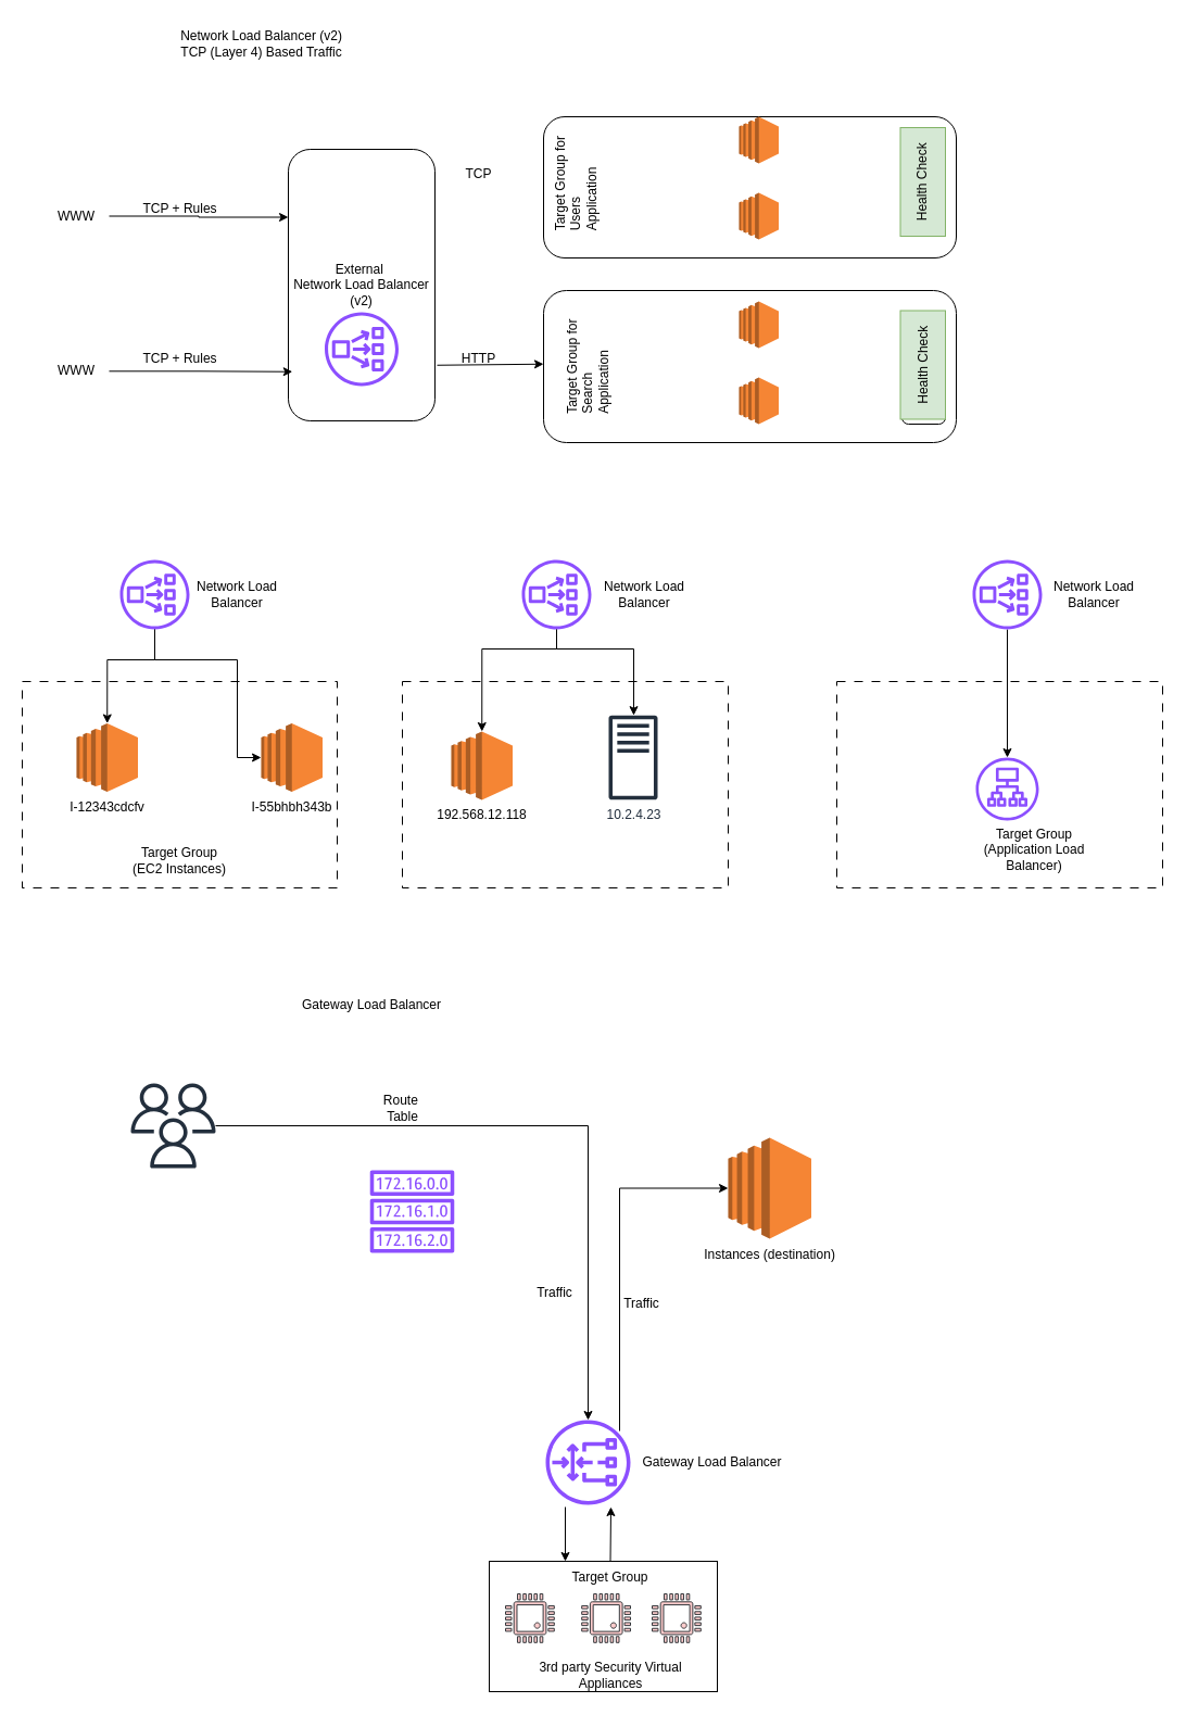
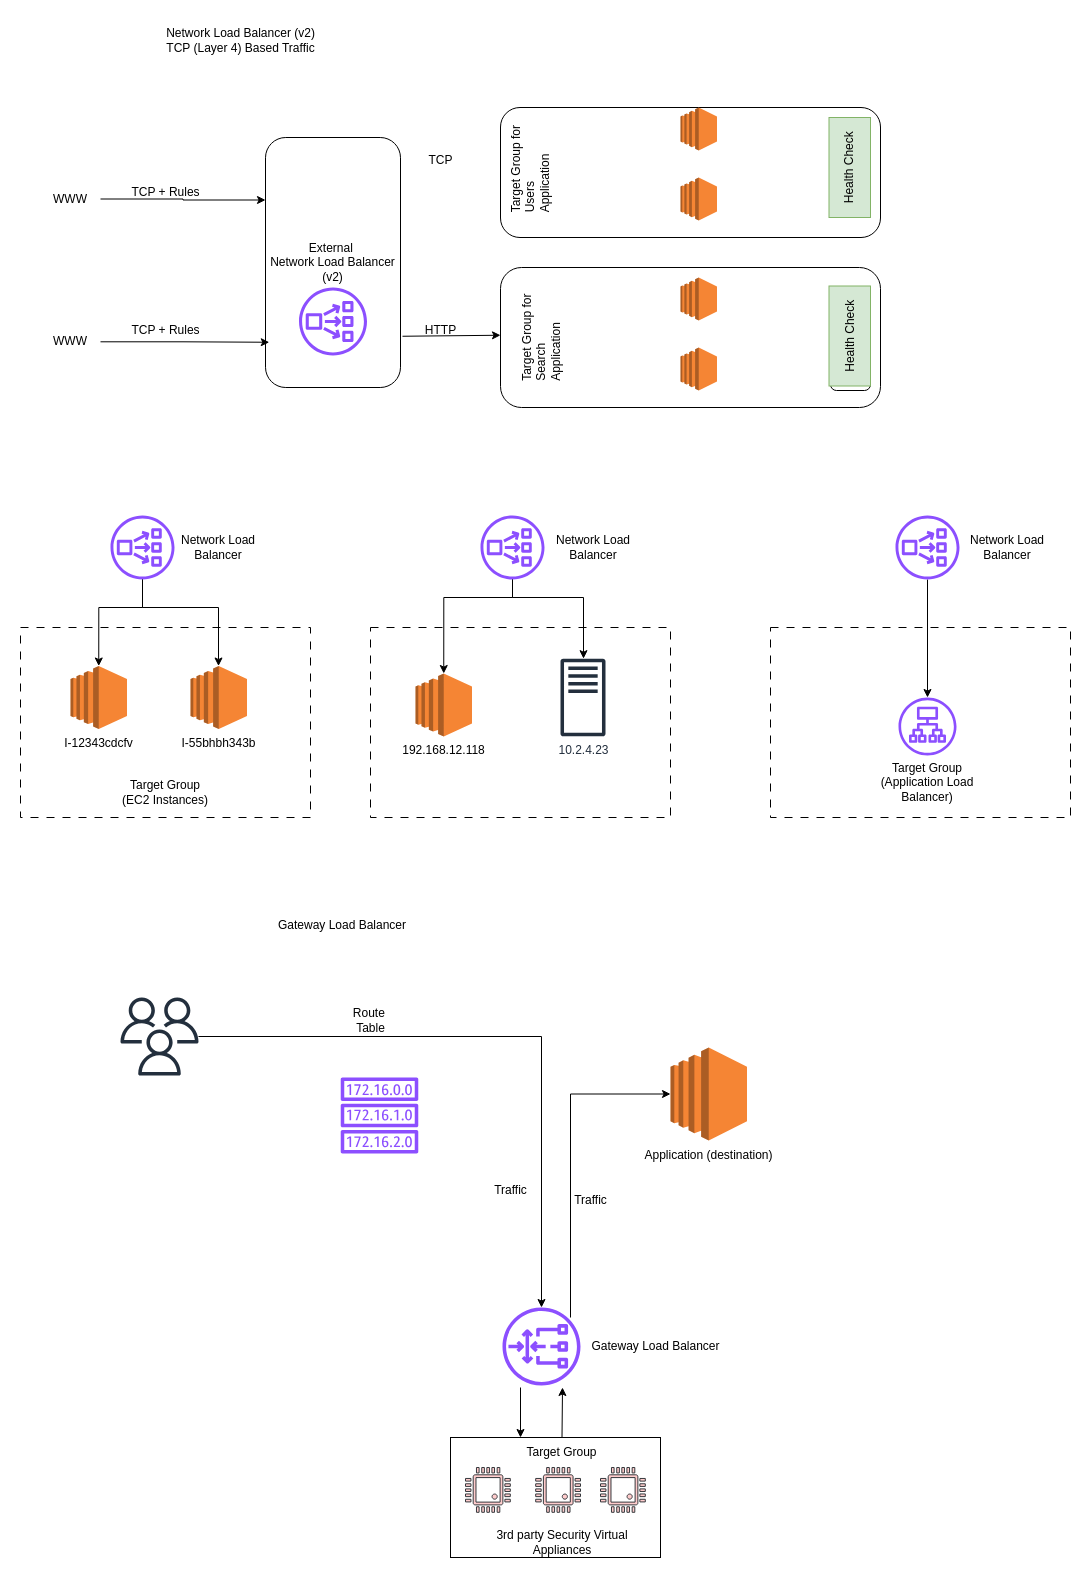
- <mxCell id="30" value="I-55bhbh343b" style="outlineConnect=0;dashed=0;verticalLabelPosition=bottom;verticalAlign=top;align=center;html=1;shape=mxgraph.aws3.ec2;fillColor=#F58534;gradientColor=none;" vertex="1" parent="1"><mxGeometry x="240" y="665.5" width="56.5" height="63" as="geometry" /></mxCell>
+ <mxCell id="30" value="I-55bhbh343b" style="outlineConnect=0;dashed=0;verticalLabelPosition=bottom;verticalAlign=top;align=center;html=1;shape=mxgraph.aws3.ec2;fillColor=#F58534;gradientColor=none;" vertex="1" parent="1"><mxGeometry x="190" y="665.5" width="56.5" height="63" as="geometry" /></mxCell>
- <mxCell id="34" value="192.568.12.118" style="outlineConnect=0;dashed=0;verticalLabelPosition=bottom;verticalAlign=top;align=center;html=1;shape=mxgraph.aws3.ec2;fillColor=#F58534;gradientColor=none;" vertex="1" parent="1"><mxGeometry x="415" y="673" width="56.5" height="63" as="geometry" /></mxCell>
+ <mxCell id="34" value="192.168.12.118" style="outlineConnect=0;dashed=0;verticalLabelPosition=bottom;verticalAlign=top;align=center;html=1;shape=mxgraph.aws3.ec2;fillColor=#F58534;gradientColor=none;" vertex="1" parent="1"><mxGeometry x="415" y="673" width="56.5" height="63" as="geometry" /></mxCell>
- <mxCell id="42" value="Target Group&lt;div&gt;(Application Load Balancer)&lt;/div&gt;" style="text;html=1;align=center;verticalAlign=middle;whiteSpace=wrap;rounded=0;" vertex="1" parent="1"><mxGeometry x="889" y="767" width="126" height="30" as="geometry" /></mxCell>
+ <mxCell id="42" value="Target Group&lt;div&gt;(Application Load Balancer)&lt;/div&gt;" style="text;html=1;align=center;verticalAlign=middle;whiteSpace=wrap;rounded=0;" vertex="1" parent="1"><mxGeometry x="864" y="767" width="126" height="30" as="geometry" /></mxCell>
- <mxCell id="63" value="Instances (destination)" style="text;html=1;align=center;verticalAlign=middle;resizable=0;points=[];autosize=1;strokeColor=none;fillColor=none;" vertex="1" parent="1"><mxGeometry x="633.25" y="1140" width="150" height="30" as="geometry" /></mxCell>
+ <mxCell id="63" value="Application (destination)" style="text;html=1;align=center;verticalAlign=middle;resizable=0;points=[];autosize=1;strokeColor=none;fillColor=none;" vertex="1" parent="1"><mxGeometry x="633.25" y="1140" width="150" height="30" as="geometry" /></mxCell>
